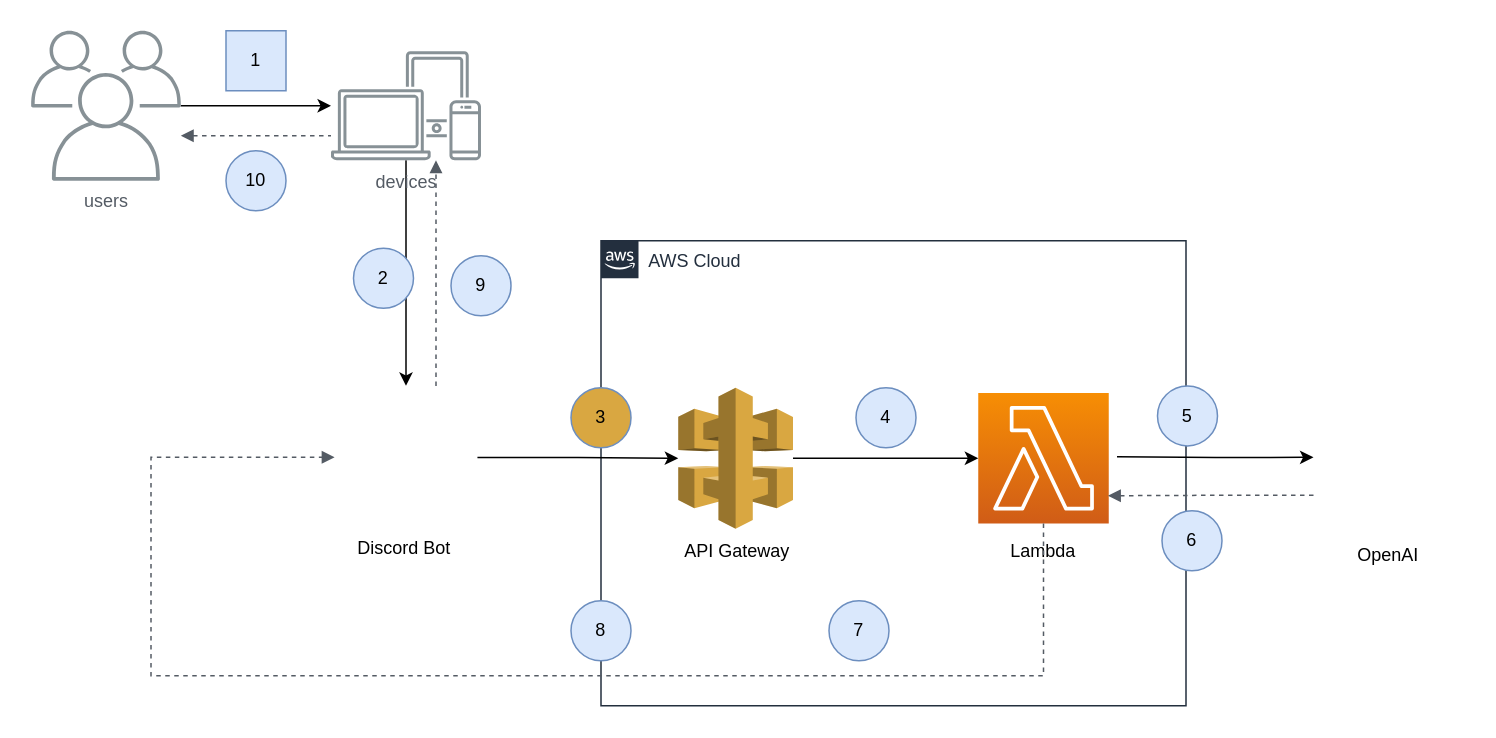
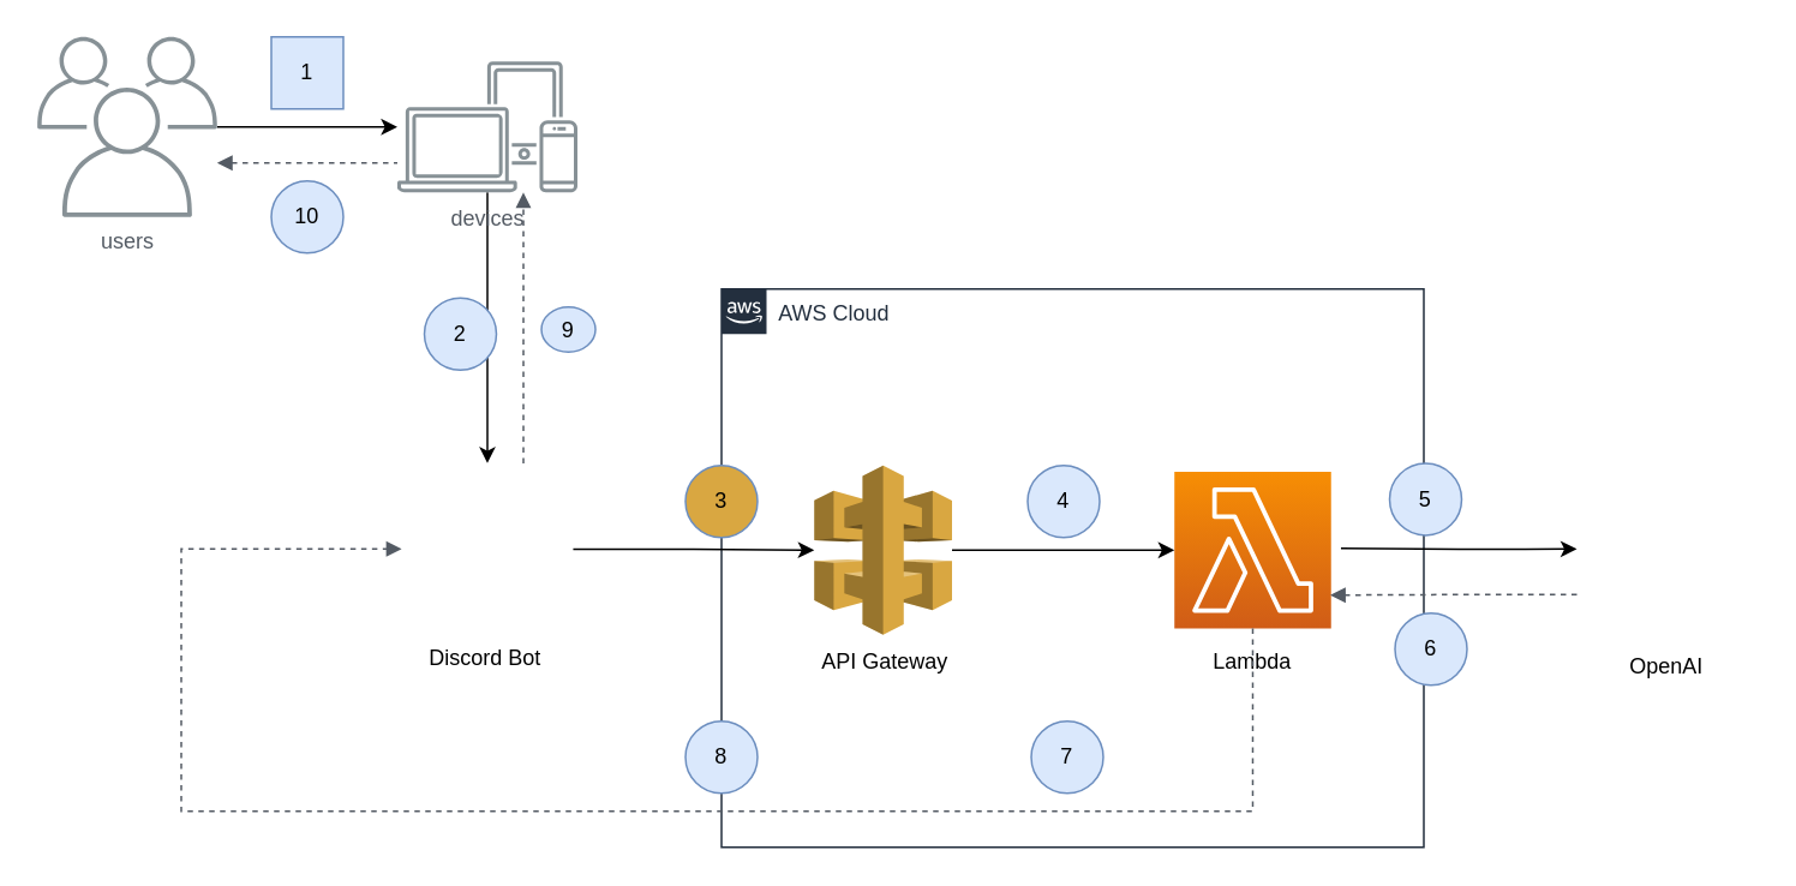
- <mxCell id="22" value="9" style="ellipse;whiteSpace=wrap;html=1;aspect=fixed;fillColor=#dae8fc;strokeColor=#6c8ebf;" parent="1" vertex="1"><mxGeometry x="300" y="170" width="40" height="40" as="geometry" /></mxCell>
+ <mxCell id="22" value="9" style="ellipse;whiteSpace=wrap;html=1;aspect=fixed;fillColor=#dae8fc;strokeColor=#6c8ebf;" parent="1" vertex="1"><mxGeometry x="300" y="170" width="30" height="25" as="geometry" /></mxCell>
- <mxCell id="11" value="7" style="ellipse;whiteSpace=wrap;html=1;aspect=fixed;fillColor=#dae8fc;strokeColor=#6c8ebf;" parent="4" vertex="1"><mxGeometry x="152" y="240" width="40" height="40" as="geometry" /></mxCell>
+ <mxCell id="11" value="7" style="ellipse;whiteSpace=wrap;html=1;aspect=fixed;fillColor=#dae8fc;strokeColor=#6c8ebf;" parent="4" vertex="1"><mxGeometry x="172" y="240" width="40" height="40" as="geometry" /></mxCell>
